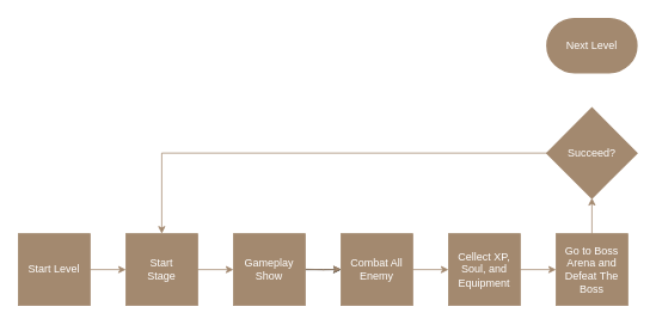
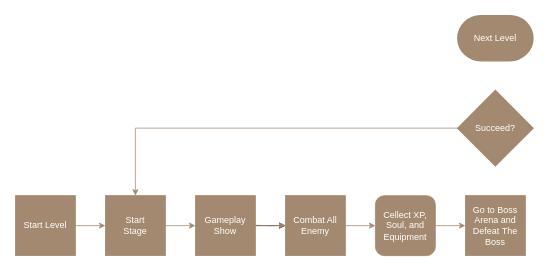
- <mxCell id="15" style="edgeStyle=orthogonalEdgeStyle;rounded=0;orthogonalLoop=1;jettySize=auto;html=1;exitX=0.5;exitY=0;exitDx=0;exitDy=0;entryX=0.5;entryY=1;entryDx=0;entryDy=0;entryPerimeter=0;fontColor=#FFFFFF;strokeColor=#a3896f;" edge="1" parent="1" source="16" target="4"><mxGeometry relative="1" as="geometry" /></mxCell>
- <mxCell id="14" value="Cellect XP, Soul, and Equipment" style="whiteSpace=wrap;html=1;aspect=fixed;fillColor=#a3896f;strokeColor=#A3896F;fontColor=#FFFFFF;" vertex="1" parent="1"><mxGeometry x="500" y="260" width="80" height="80" as="geometry" /></mxCell>
+ <mxCell id="14" value="Cellect XP, Soul, and Equipment" style="whiteSpace=wrap;html=1;aspect=fixed;fillColor=#a3896f;strokeColor=#A3896F;fontColor=#FFFFFF;rounded=1;" vertex="1" parent="1"><mxGeometry x="500" y="260" width="80" height="80" as="geometry" /></mxCell>
